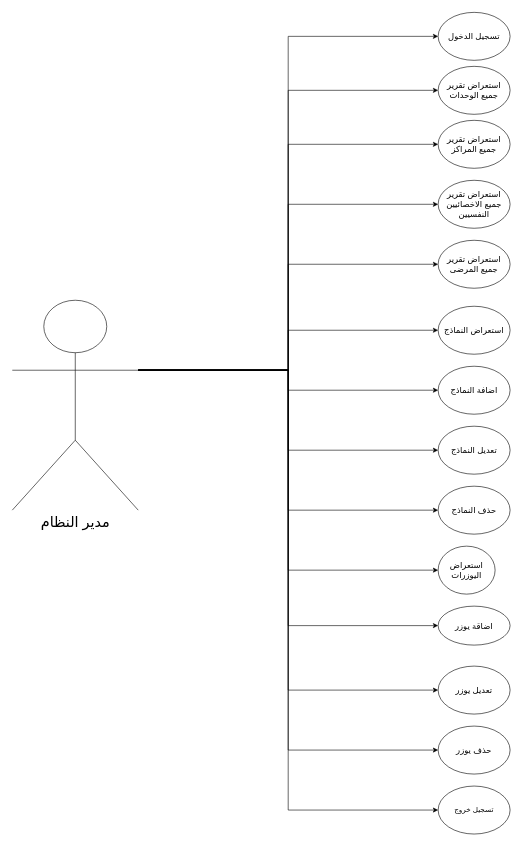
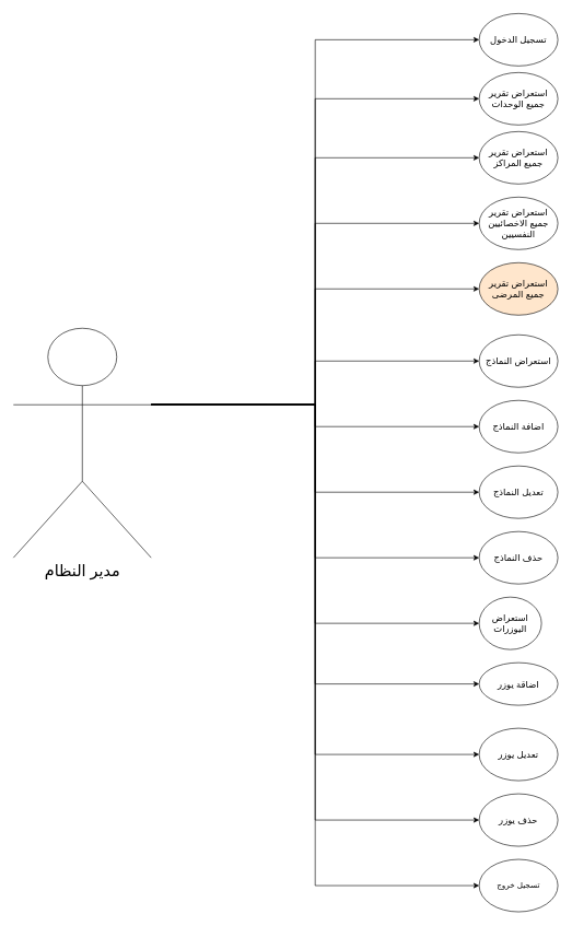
- <mxCell id="22" value="&lt;font style=&quot;font-size: 14px;&quot;&gt;استعراض تقرير جميع المرضى&lt;/font&gt;" style="ellipse;whiteSpace=wrap;html=1;" vertex="1" parent="1"><mxGeometry x="730" y="400" width="120" height="80" as="geometry" /></mxCell>
+ <mxCell id="22" value="&lt;font style=&quot;font-size: 14px;&quot;&gt;استعراض تقرير جميع المرضى&lt;/font&gt;" style="ellipse;whiteSpace=wrap;html=1;fillColor=#ffe6cc;" vertex="1" parent="1"><mxGeometry x="730" y="400" width="120" height="80" as="geometry" /></mxCell>
